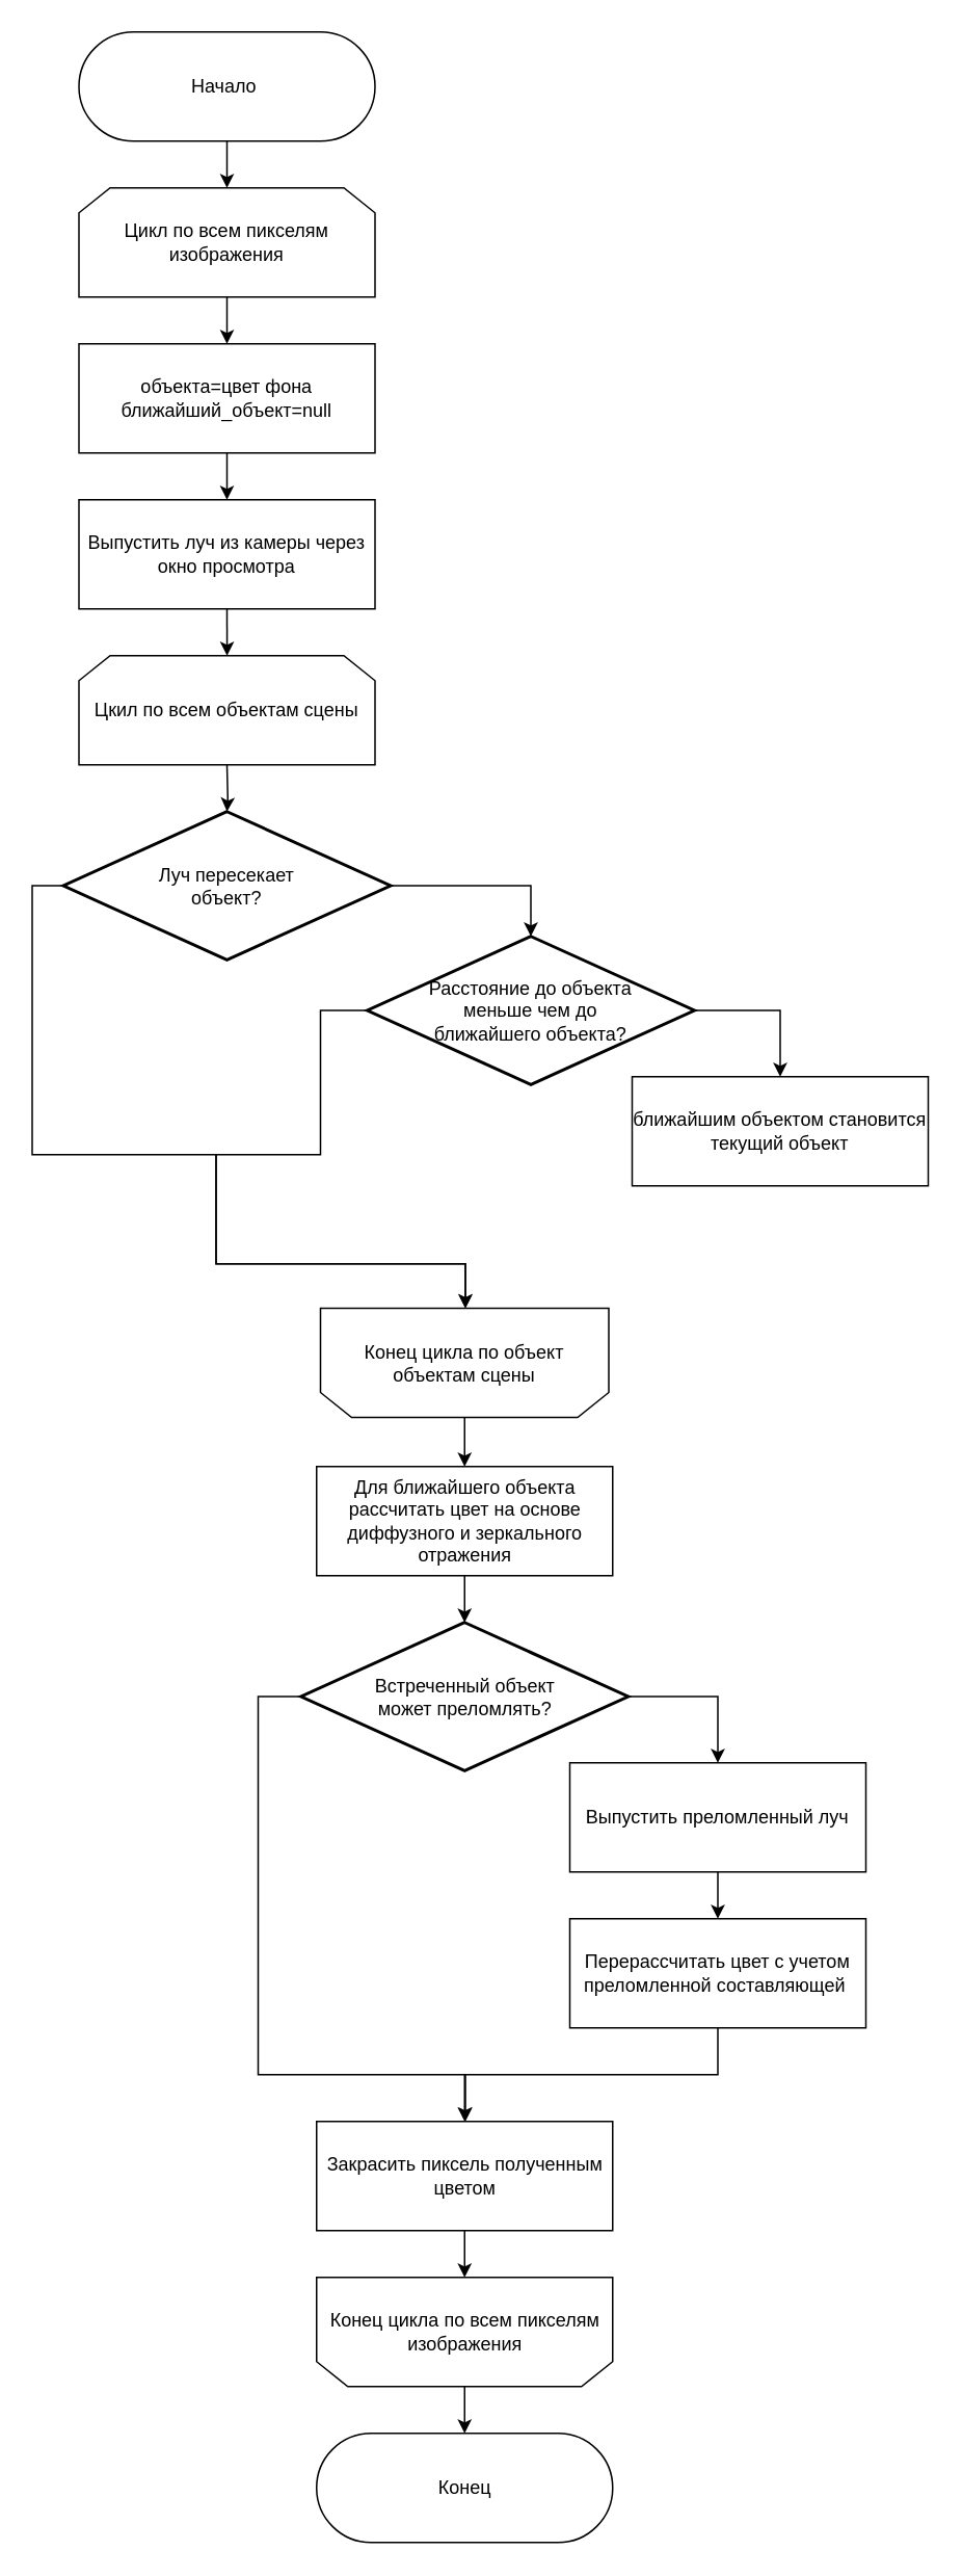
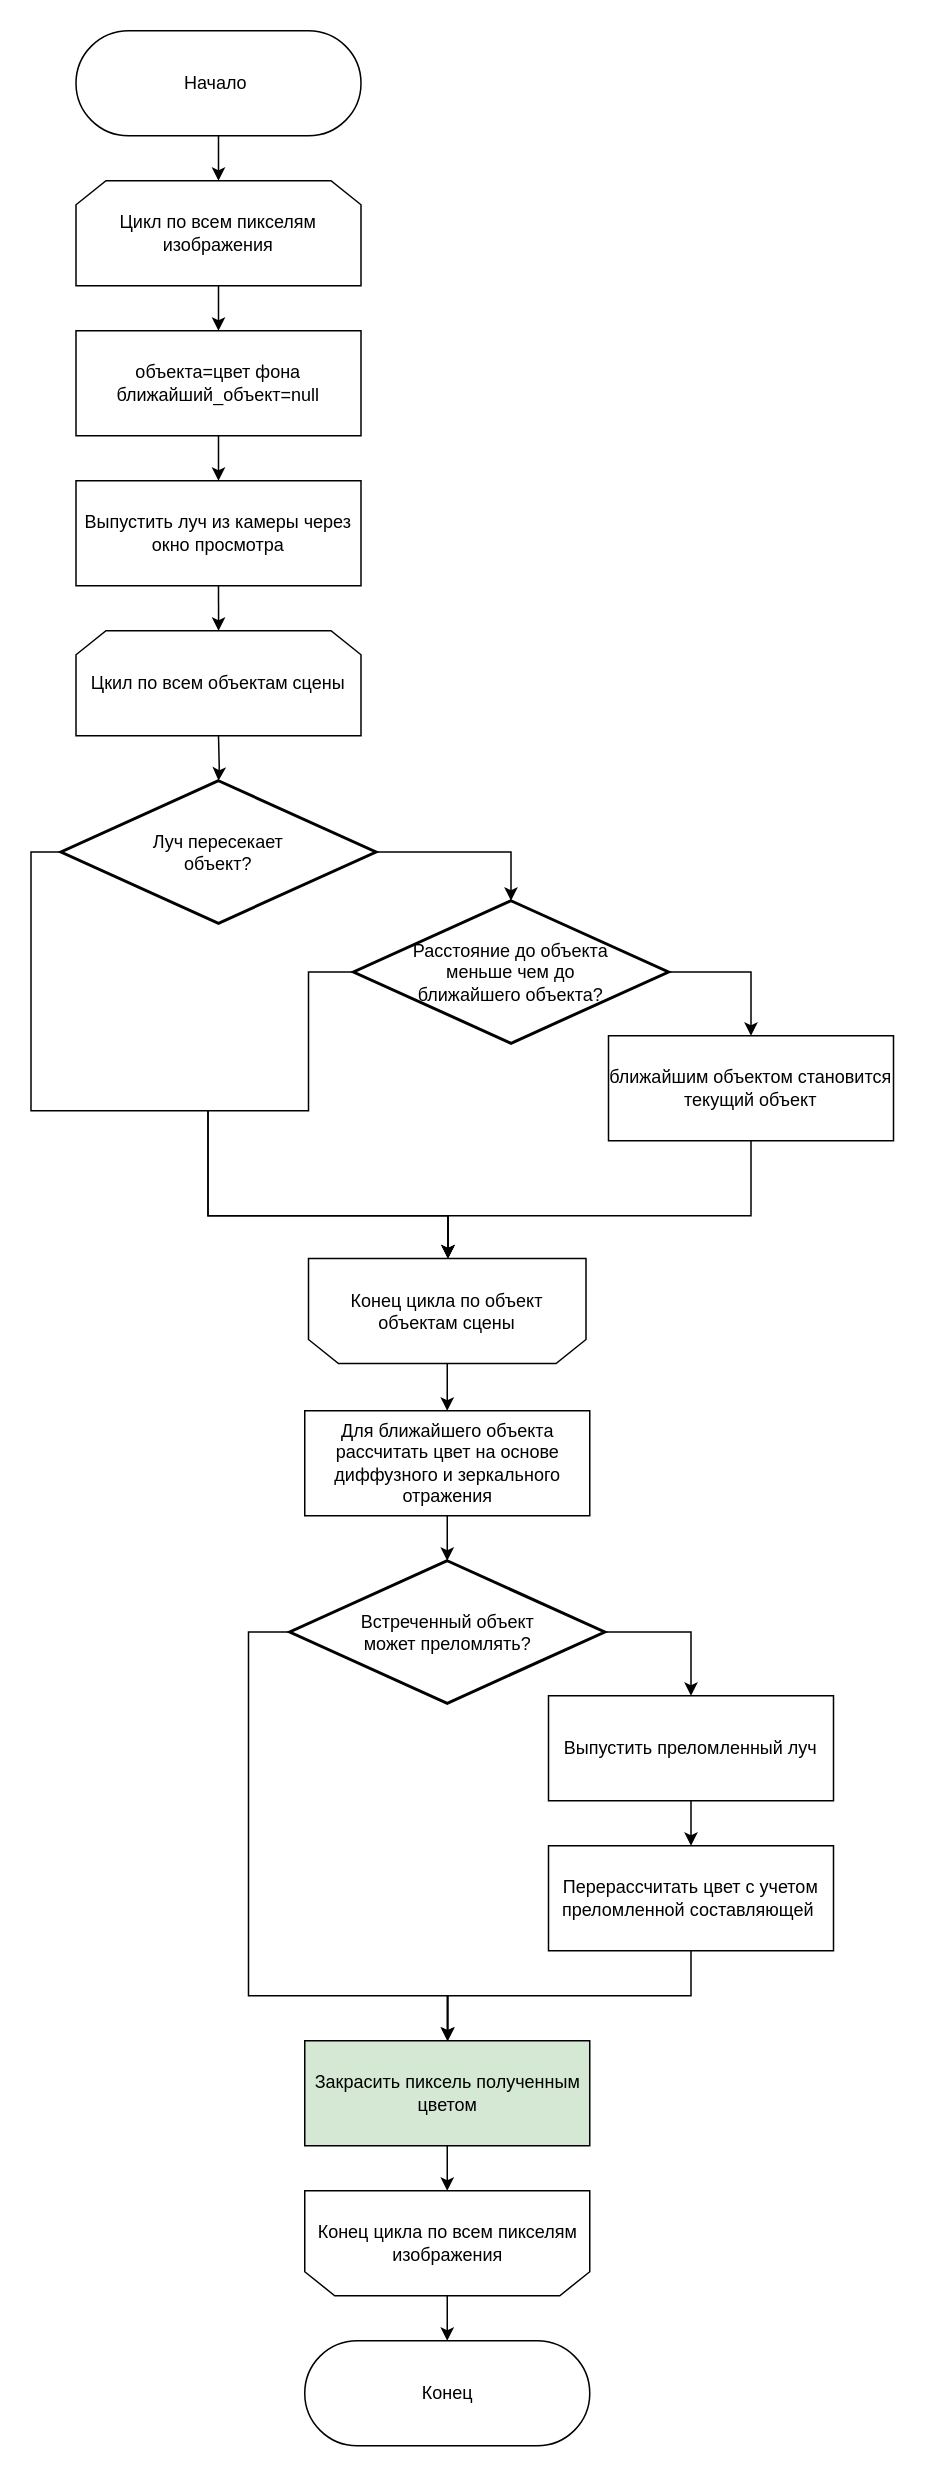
+ <mxCell id="17" style="edgeStyle=orthogonalEdgeStyle;rounded=0;orthogonalLoop=1;jettySize=auto;html=1;exitX=0.5;exitY=1;exitDx=0;exitDy=0;" edge="1" parent="1" source="18" target="8"><mxGeometry relative="1" as="geometry"><Array as="points"><mxPoint x="500" y="810" /><mxPoint x="298" y="810" /></Array></mxGeometry></mxCell>
- <mxCell id="30" value="Закрасить пиксель полученным цветом" style="rounded=0;whiteSpace=wrap;html=1;" vertex="1" parent="1"><mxGeometry x="202.5" y="1360" width="190" height="70" as="geometry" /></mxCell>
+ <mxCell id="30" value="Закрасить пиксель полученным цветом" style="rounded=0;whiteSpace=wrap;html=1;fillColor=#d5e8d4;" vertex="1" parent="1"><mxGeometry x="202.5" y="1360" width="190" height="70" as="geometry" /></mxCell>
